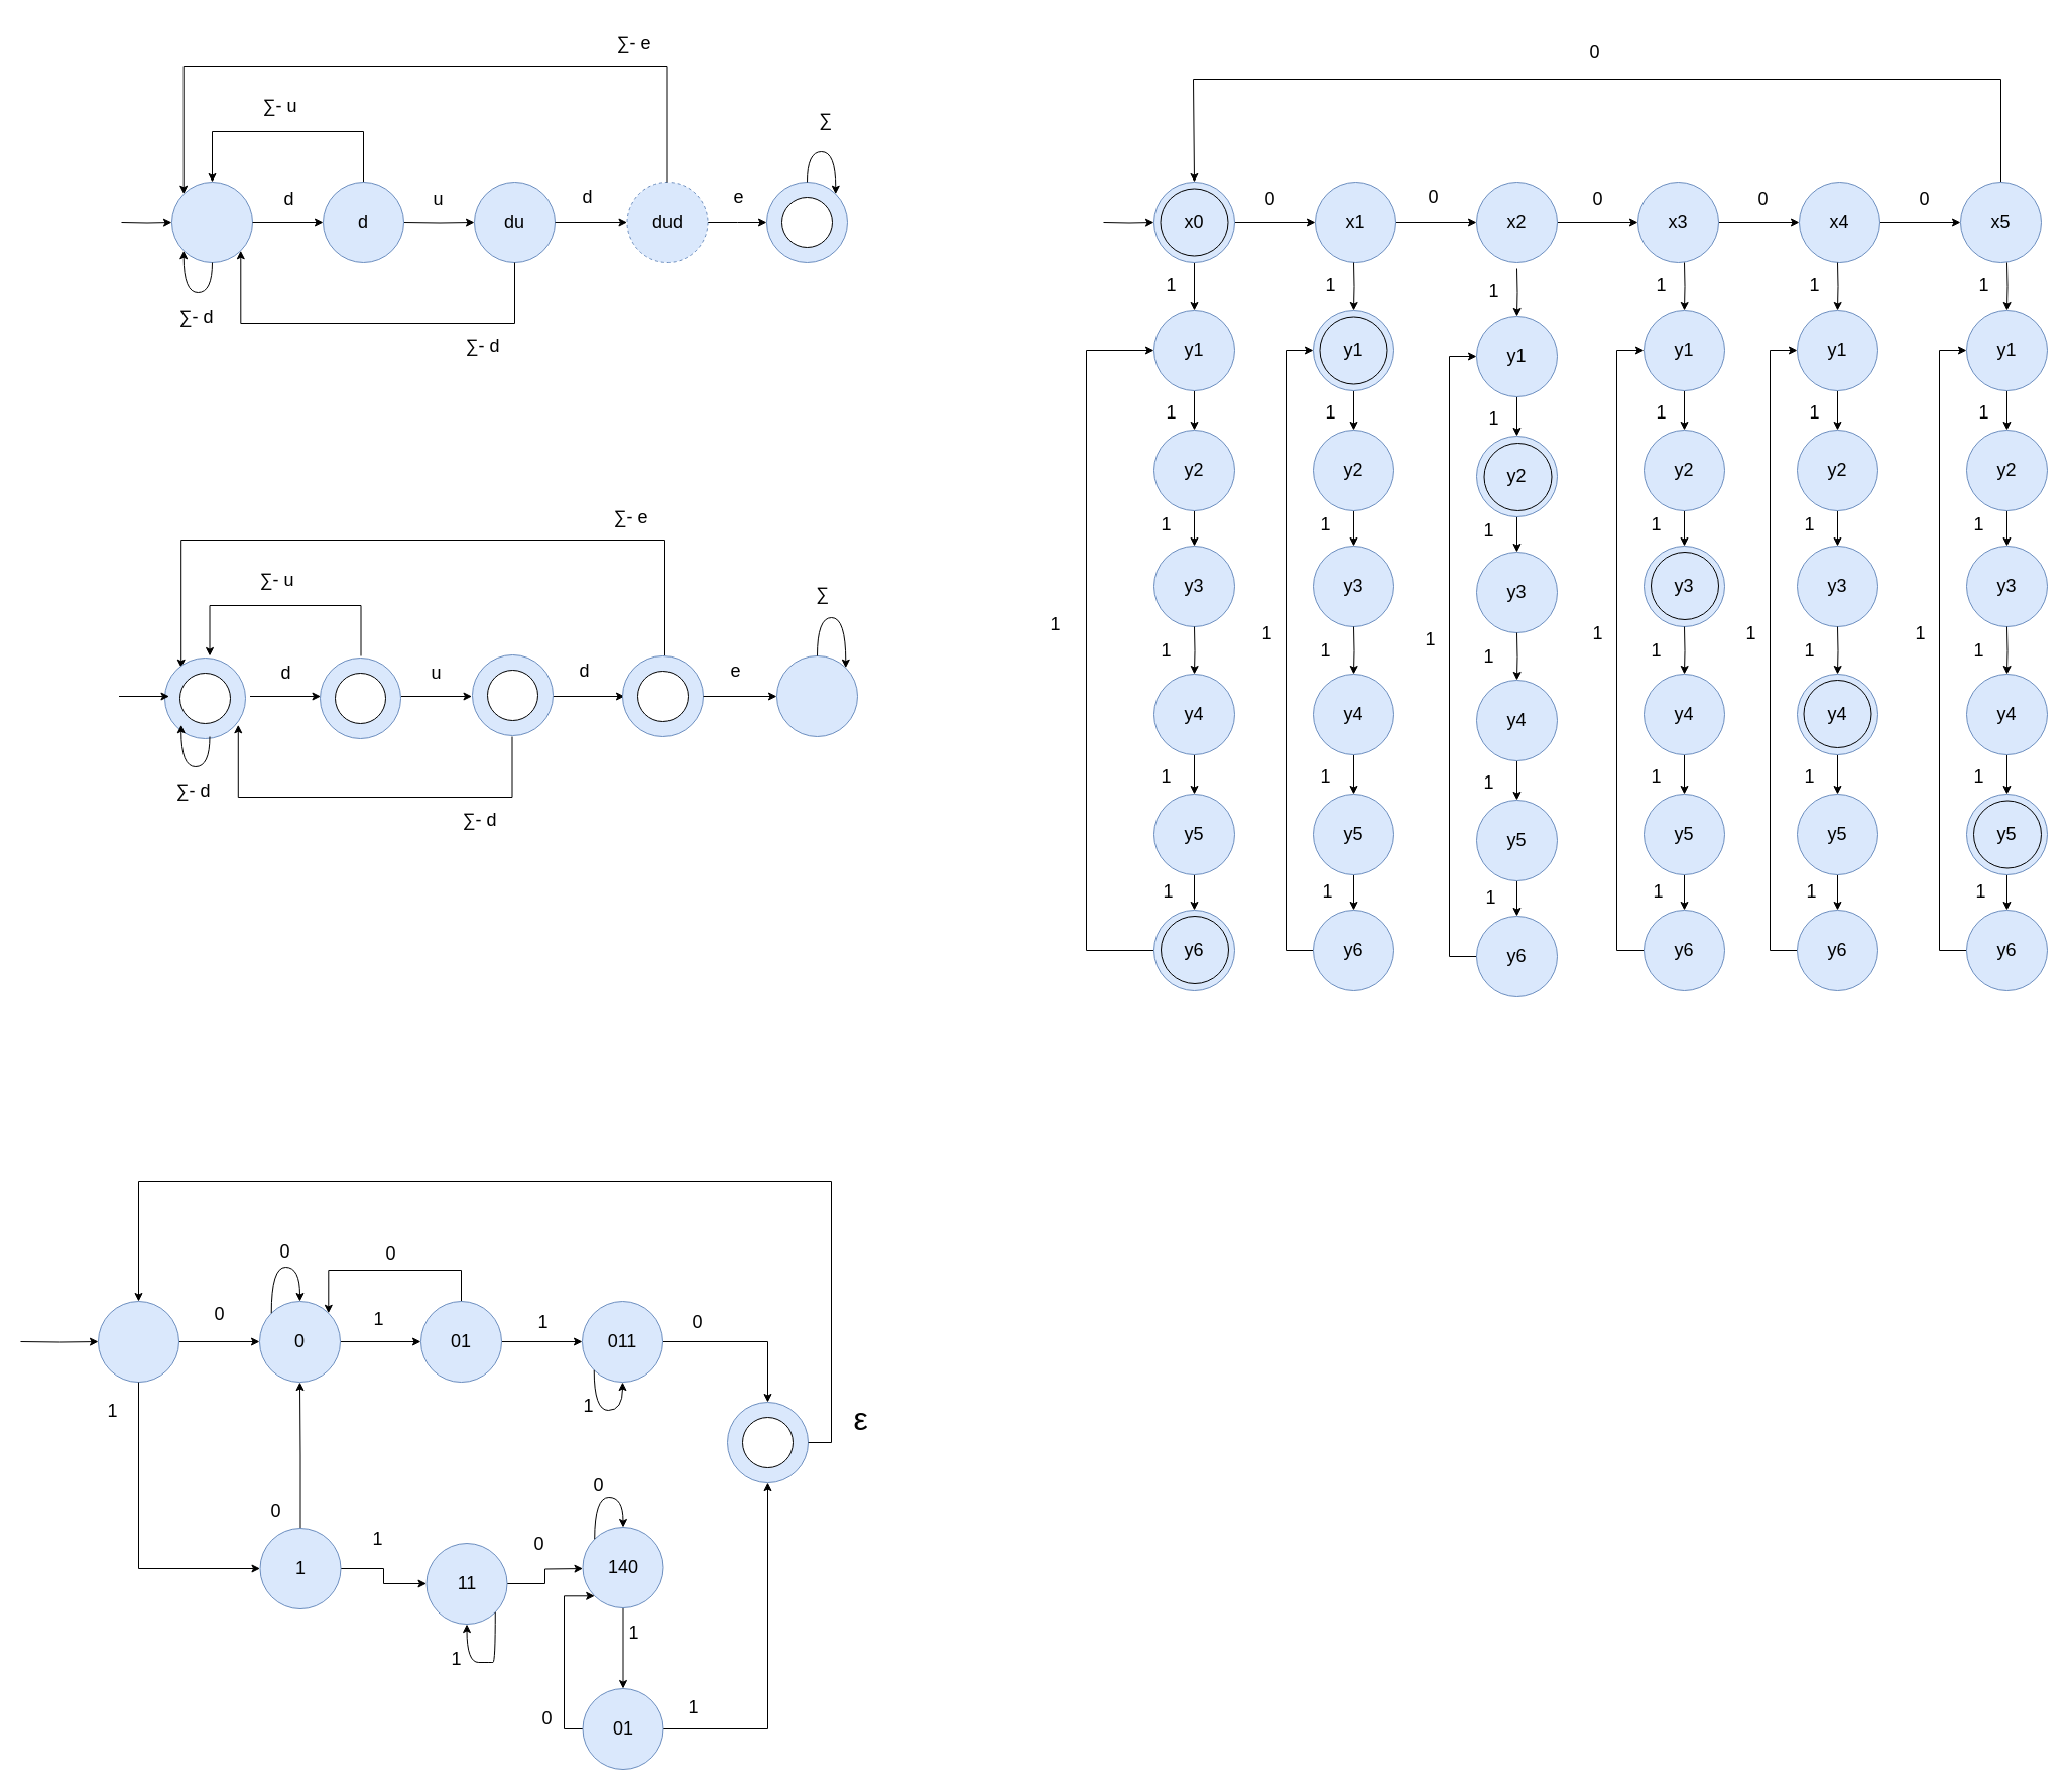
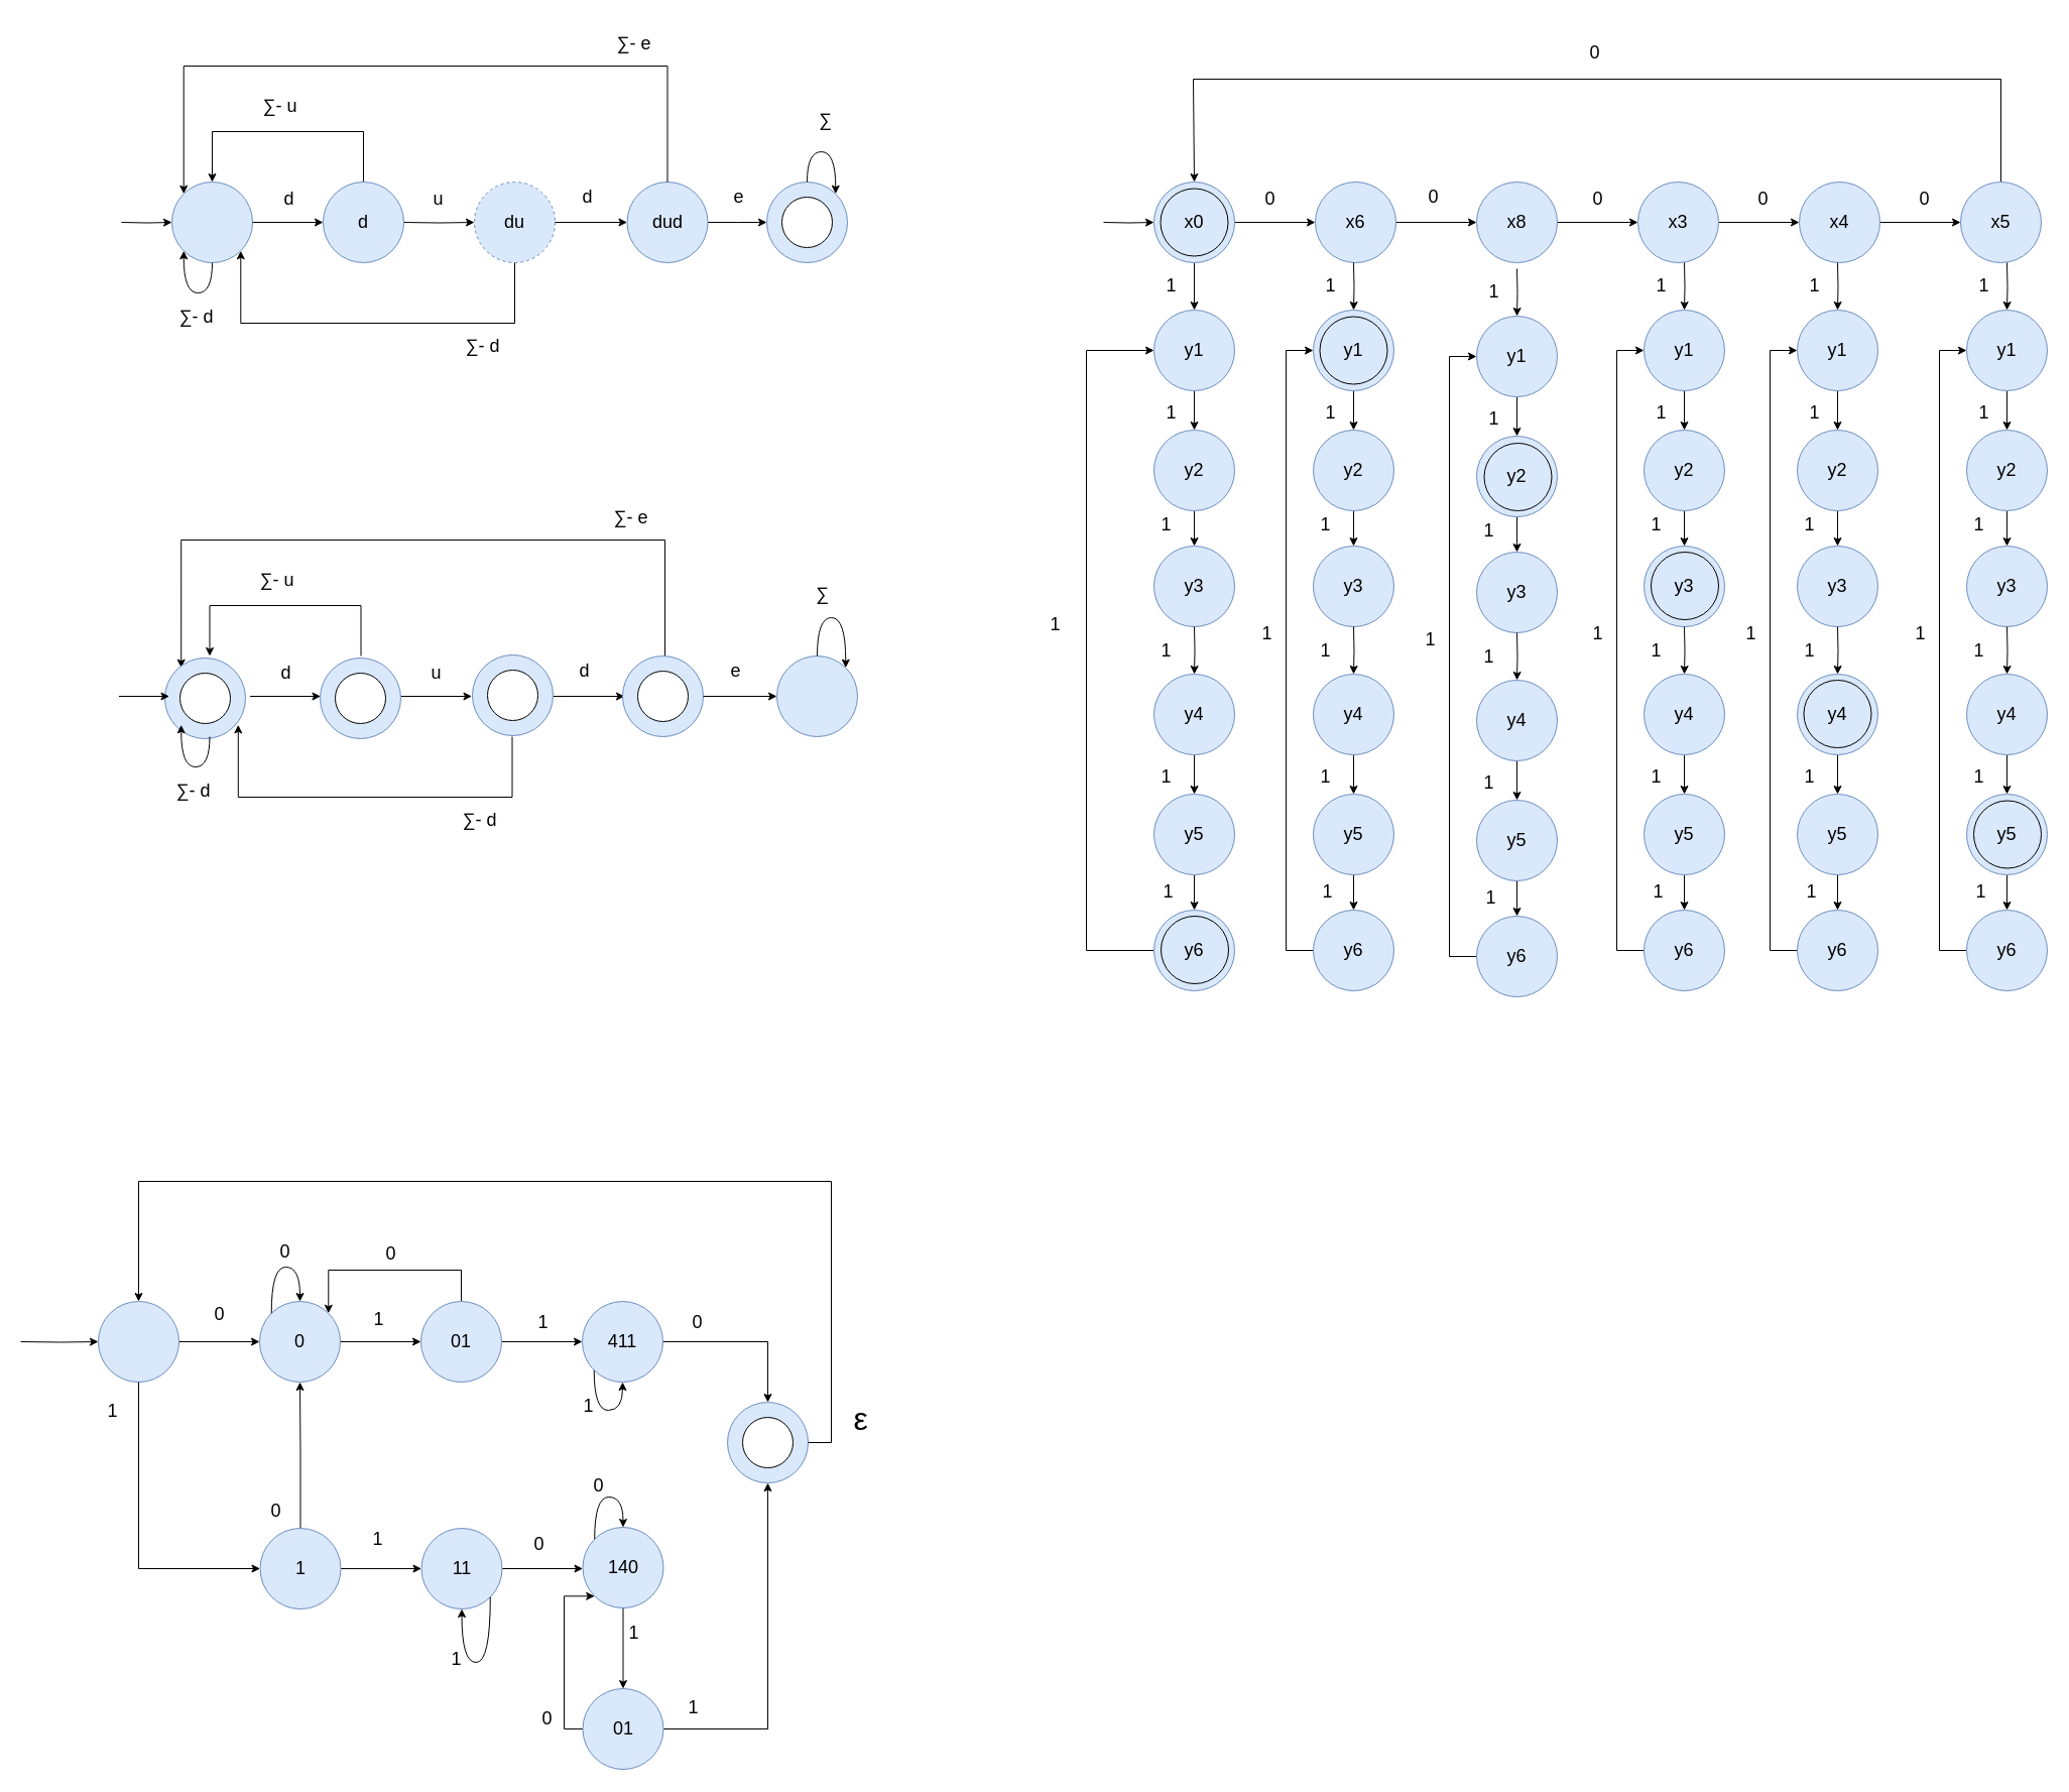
- <mxCell id="7" value="du" style="ellipse;whiteSpace=wrap;html=1;aspect=fixed;hachureGap=4;fillColor=#dae8fc;strokeColor=#6c8ebf;rounded=0;fontSize=18;" parent="6" vertex="1"><mxGeometry width="80" height="80" as="geometry" /></mxCell>
+ <mxCell id="7" value="du" style="ellipse;whiteSpace=wrap;html=1;aspect=fixed;hachureGap=4;fillColor=#dae8fc;strokeColor=#6c8ebf;rounded=0;fontSize=18;dashed=1;" parent="6" vertex="1"><mxGeometry width="80" height="80" as="geometry" /></mxCell>
- <mxCell id="11" value="dud" style="ellipse;whiteSpace=wrap;html=1;aspect=fixed;hachureGap=4;fillColor=#dae8fc;strokeColor=#6c8ebf;rounded=0;fontSize=18;dashed=1;" parent="9" vertex="1"><mxGeometry width="80" height="80" as="geometry" /></mxCell>
+ <mxCell id="11" value="dud" style="ellipse;whiteSpace=wrap;html=1;aspect=fixed;hachureGap=4;fillColor=#dae8fc;strokeColor=#6c8ebf;rounded=0;fontSize=18;" parent="9" vertex="1"><mxGeometry width="80" height="80" as="geometry" /></mxCell>
- <mxCell id="67" value="x1" style="ellipse;whiteSpace=wrap;html=1;aspect=fixed;hachureGap=4;fillColor=#dae8fc;strokeColor=#6c8ebf;rounded=0;fontSize=18;" parent="1" vertex="1"><mxGeometry x="1304" y="180" width="80" height="80" as="geometry" /></mxCell>
+ <mxCell id="67" value="x6" style="ellipse;whiteSpace=wrap;html=1;aspect=fixed;hachureGap=4;fillColor=#dae8fc;strokeColor=#6c8ebf;rounded=0;fontSize=18;" parent="1" vertex="1"><mxGeometry x="1304" y="180" width="80" height="80" as="geometry" /></mxCell>
- <mxCell id="69" value="x2" style="ellipse;whiteSpace=wrap;html=1;aspect=fixed;hachureGap=4;fillColor=#dae8fc;strokeColor=#6c8ebf;rounded=0;fontSize=18;" parent="1" vertex="1"><mxGeometry x="1464" y="180" width="80" height="80" as="geometry" /></mxCell>
+ <mxCell id="69" value="x8" style="ellipse;whiteSpace=wrap;html=1;aspect=fixed;hachureGap=4;fillColor=#dae8fc;strokeColor=#6c8ebf;rounded=0;fontSize=18;" parent="1" vertex="1"><mxGeometry x="1464" y="180" width="80" height="80" as="geometry" /></mxCell>
- <mxCell id="217" value="011" style="ellipse;whiteSpace=wrap;html=1;fontSize=18;fillColor=#dae8fc;strokeColor=#6c8ebf;hachureGap=4;rounded=0;" vertex="1" parent="1"><mxGeometry x="577" y="1290.03" width="80" height="80" as="geometry" /></mxCell>
+ <mxCell id="217" value="411" style="ellipse;whiteSpace=wrap;html=1;fontSize=18;fillColor=#dae8fc;strokeColor=#6c8ebf;hachureGap=4;rounded=0;" vertex="1" parent="1"><mxGeometry x="577" y="1290.03" width="80" height="80" as="geometry" /></mxCell>
- <mxCell id="223" value="11" style="ellipse;whiteSpace=wrap;html=1;fontSize=18;fillColor=#dae8fc;strokeColor=#6c8ebf;hachureGap=4;rounded=0;" vertex="1" parent="1"><mxGeometry x="422.5" y="1530.03" width="80" height="80" as="geometry" /></mxCell>
+ <mxCell id="223" value="11" style="ellipse;whiteSpace=wrap;html=1;fontSize=18;fillColor=#dae8fc;strokeColor=#6c8ebf;hachureGap=4;rounded=0;" vertex="1" parent="1"><mxGeometry x="417.5" y="1515.03" width="80" height="80" as="geometry" /></mxCell>
